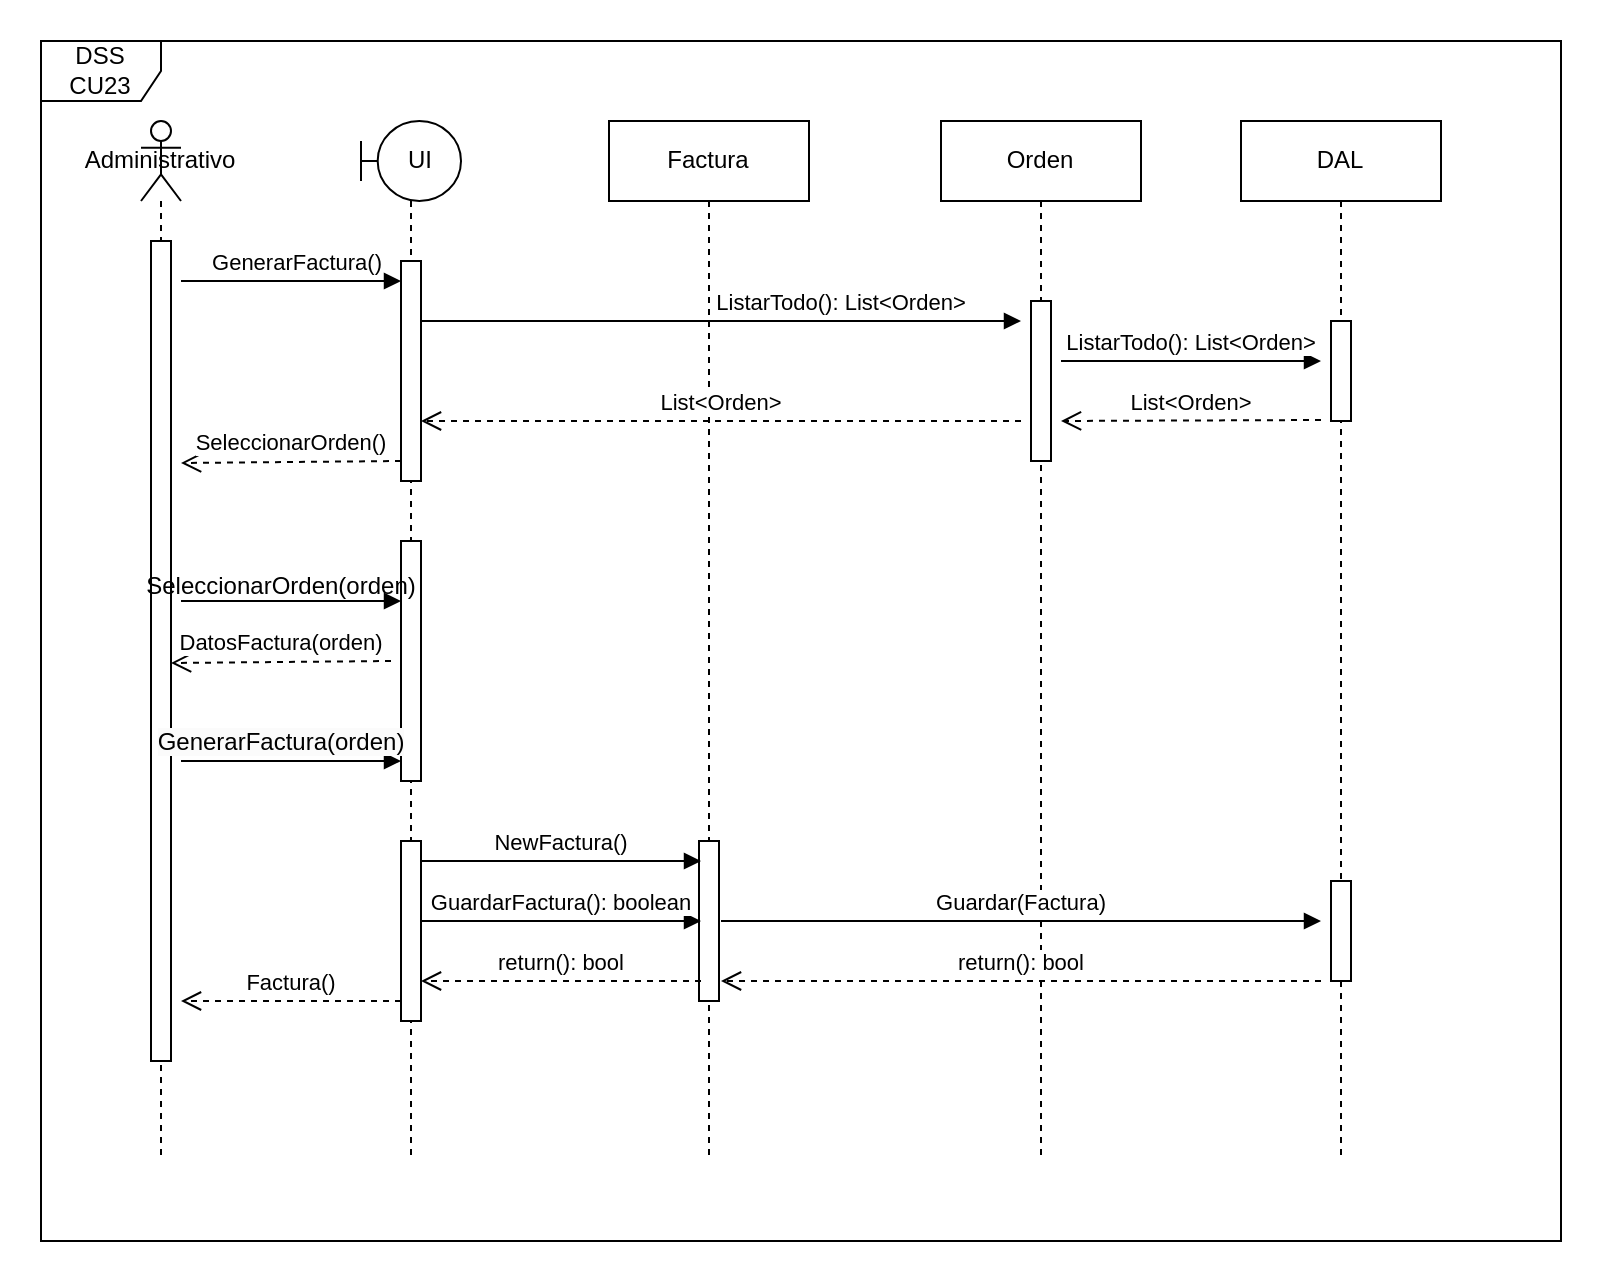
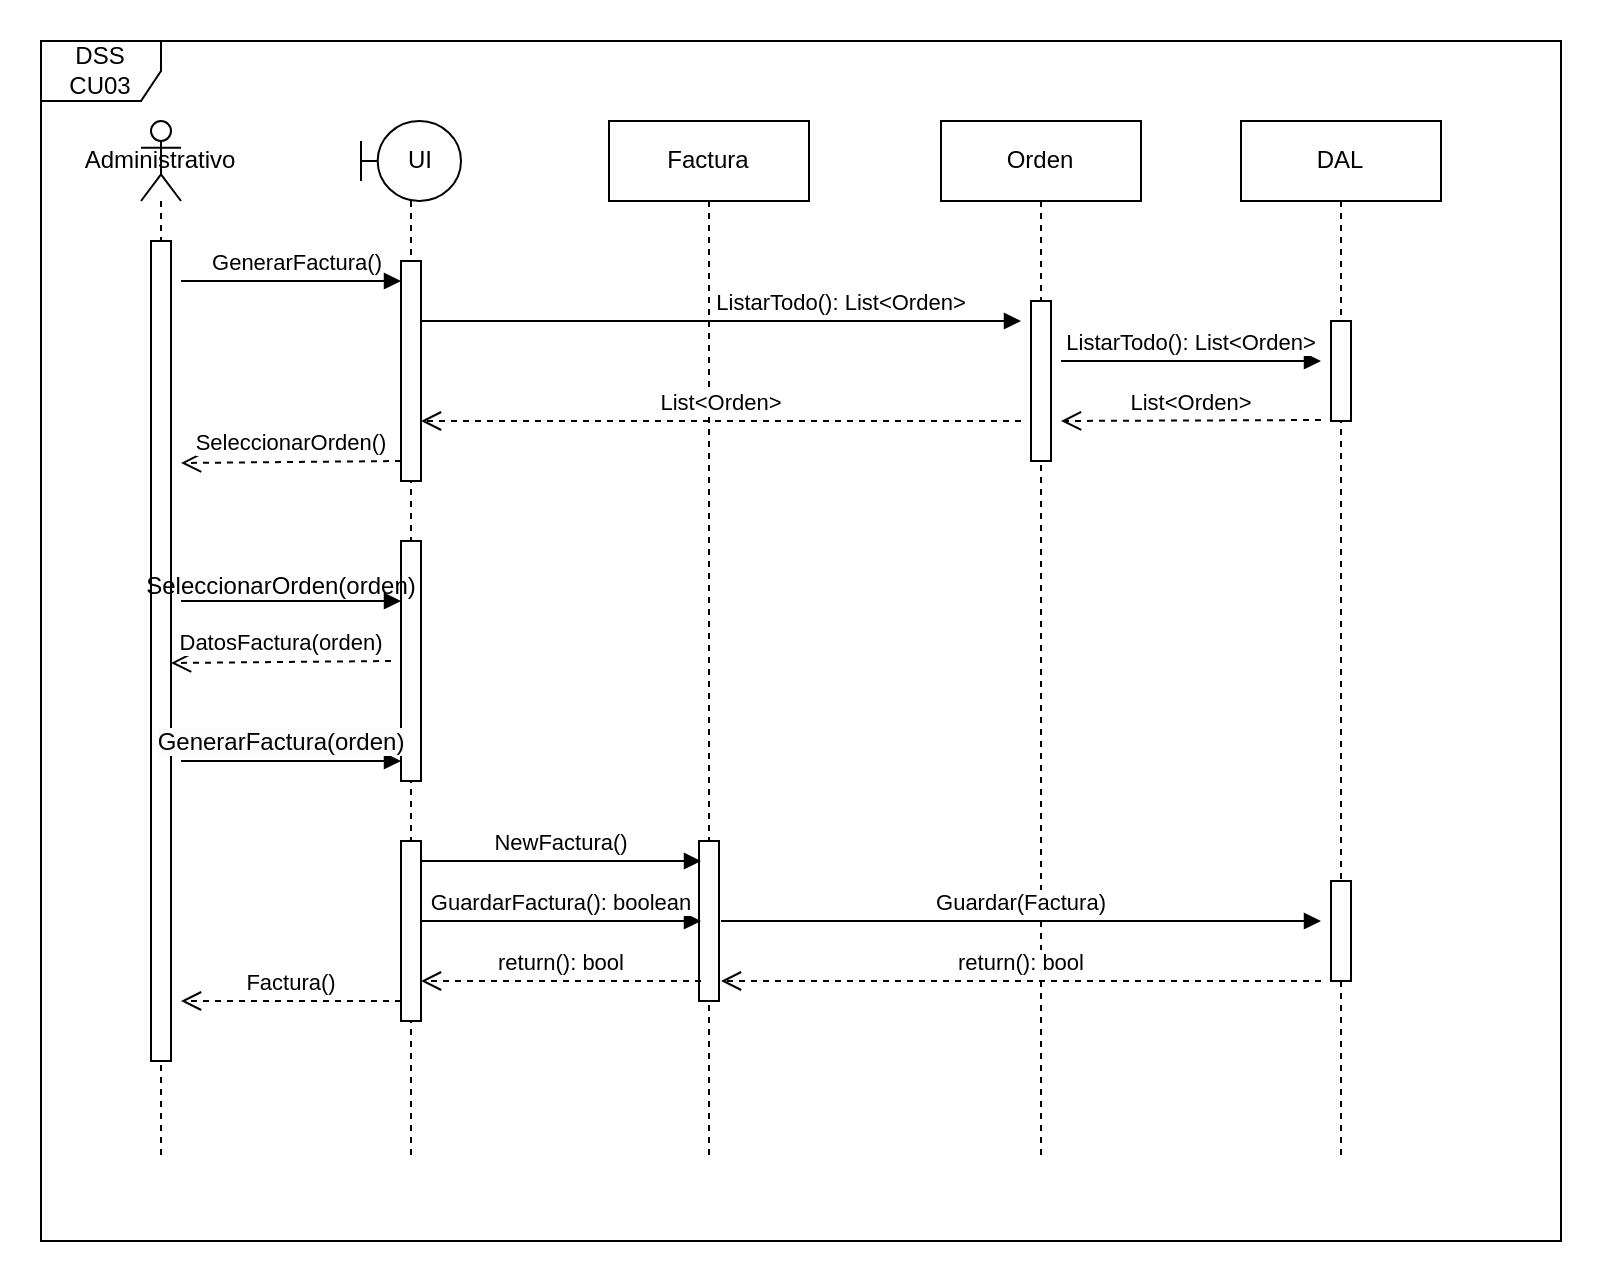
- <mxCell id="31" value="DSS CU23" style="shape=umlFrame;whiteSpace=wrap;html=1;pointerEvents=0;" vertex="1" parent="1"><mxGeometry x="20" y="20" width="760" height="600" as="geometry" /></mxCell>
+ <mxCell id="31" value="DSS CU03" style="shape=umlFrame;whiteSpace=wrap;html=1;pointerEvents=0;" vertex="1" parent="1"><mxGeometry x="20" y="20" width="760" height="600" as="geometry" /></mxCell>
